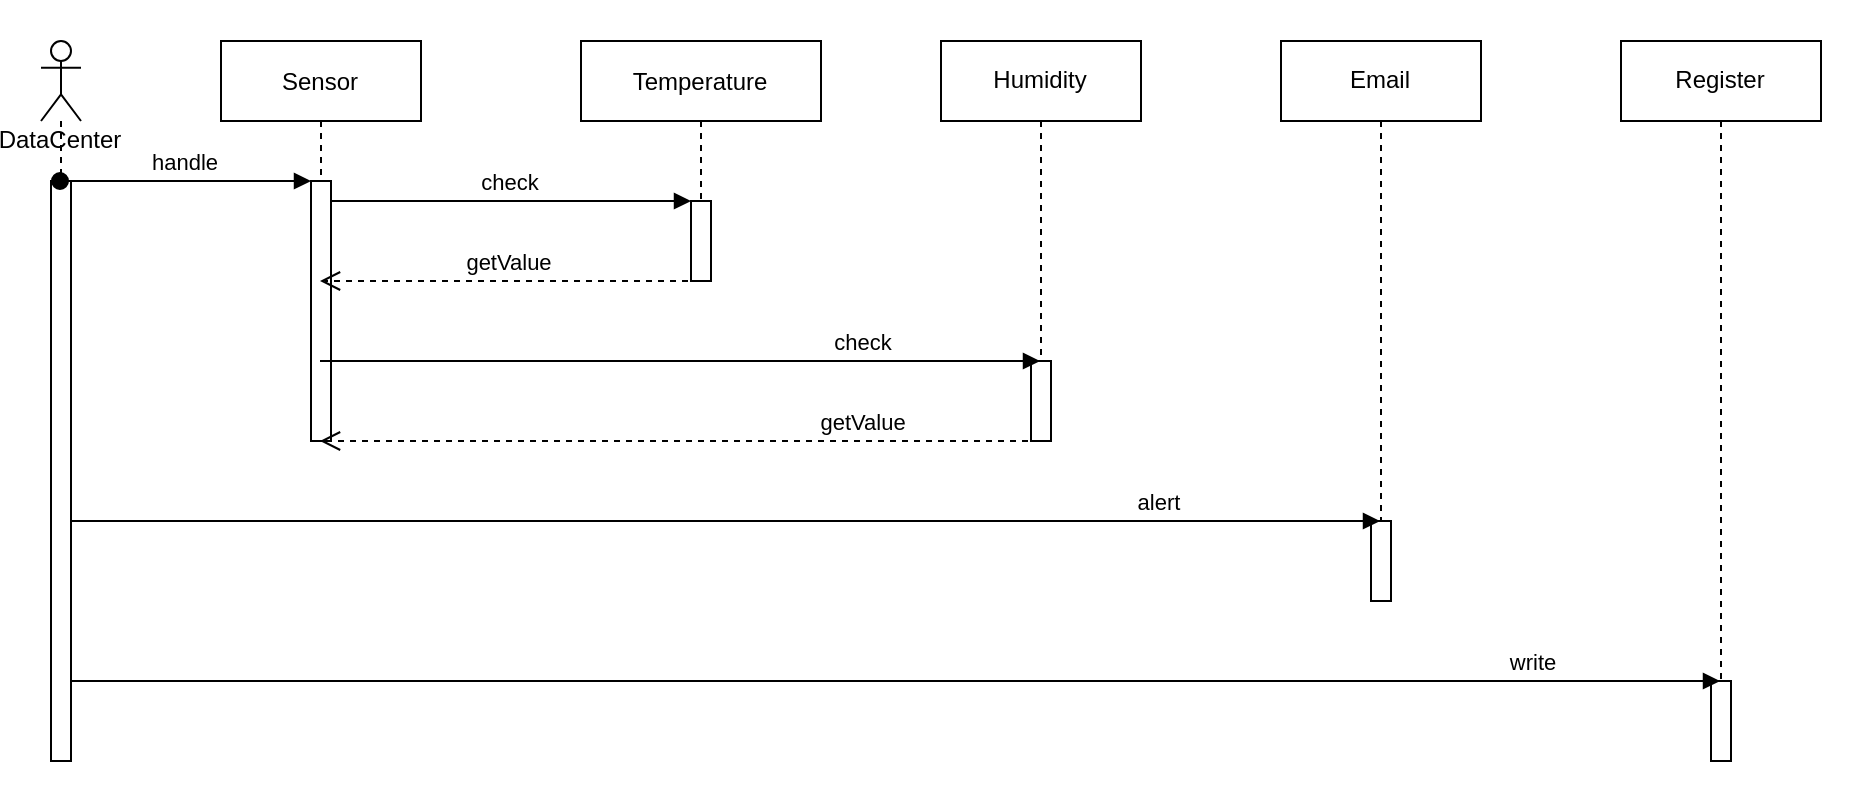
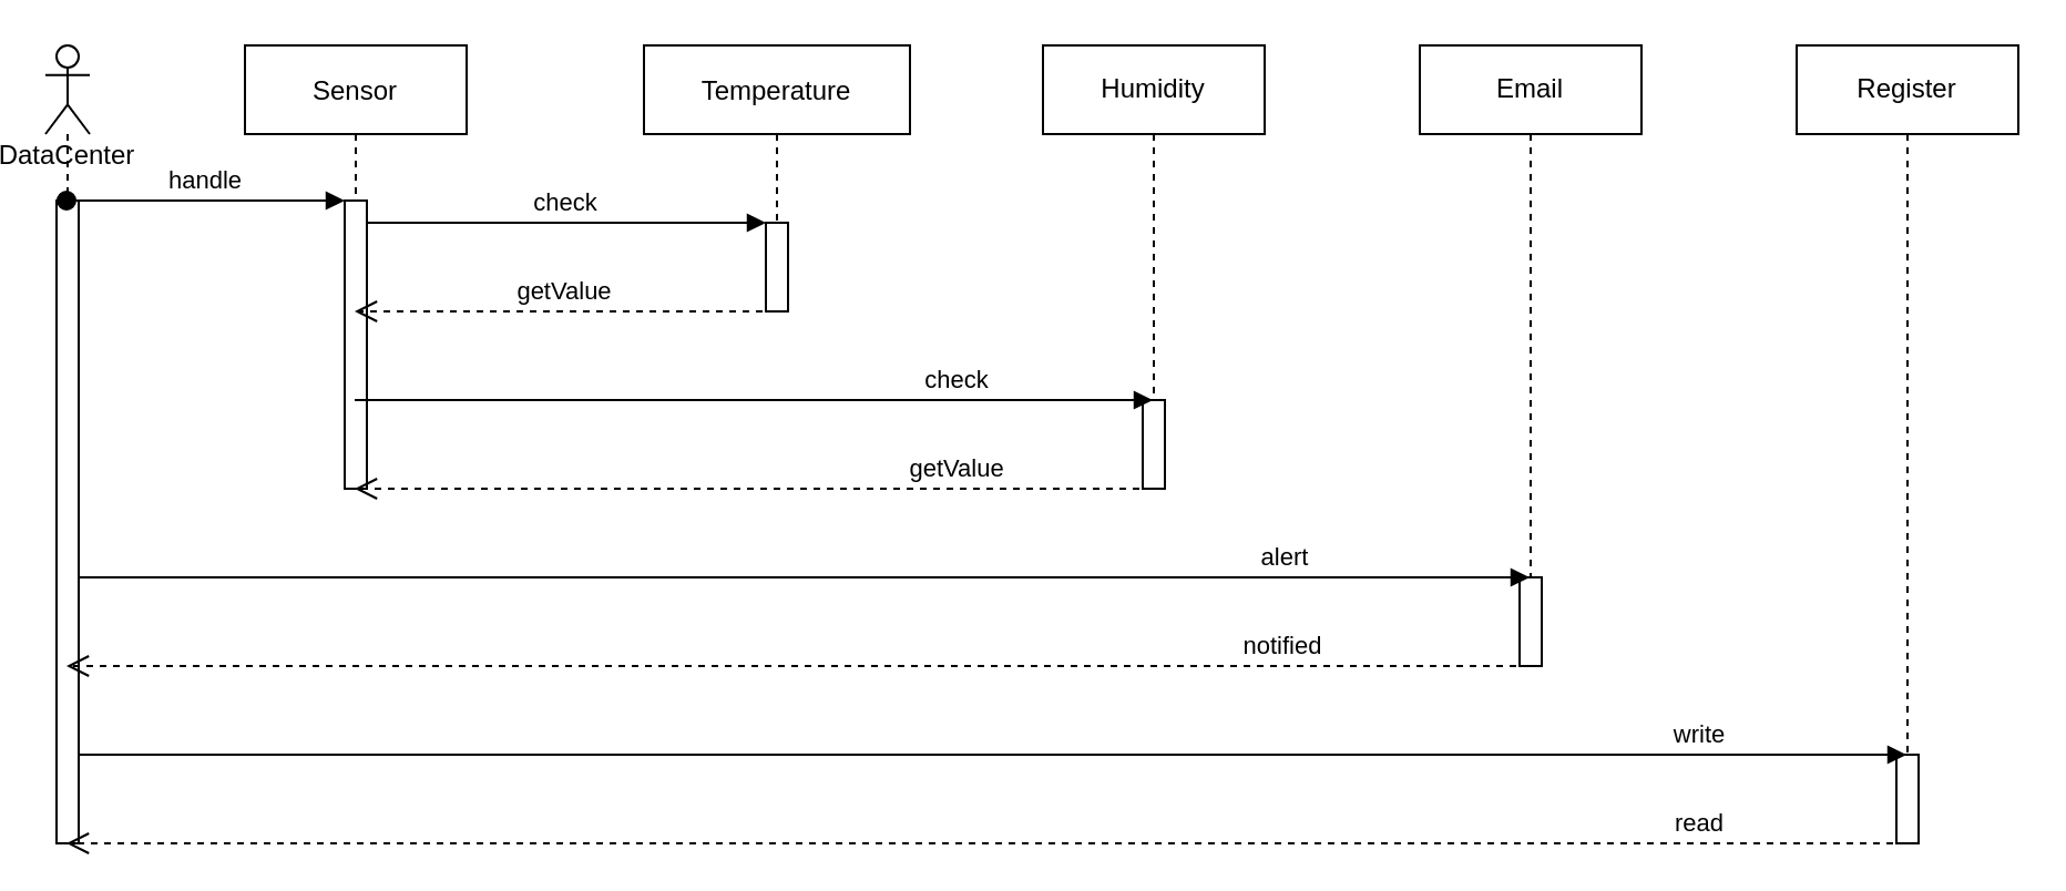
+ <mxCell id="18" value="notified" style="html=1;verticalAlign=bottom;endArrow=open;dashed=1;endSize=8;rounded=0;" parent="1" source="15" target="8" edge="1"><mxGeometry x="-0.662" relative="1" as="geometry"><mxPoint x="470" y="240" as="sourcePoint" /><mxPoint x="390" y="240" as="targetPoint" /><Array as="points"><mxPoint x="430" y="300" /></Array><mxPoint as="offset" /></mxGeometry></mxCell>
+ <mxCell id="22" value="read" style="html=1;verticalAlign=bottom;endArrow=open;dashed=1;endSize=8;rounded=0;" parent="1" source="19" target="8" edge="1"><mxGeometry x="-0.773" relative="1" as="geometry"><mxPoint x="470" y="240" as="sourcePoint" /><mxPoint x="390" y="240" as="targetPoint" /><Array as="points"><mxPoint x="520" y="380" /></Array><mxPoint as="offset" /></mxGeometry></mxCell>
